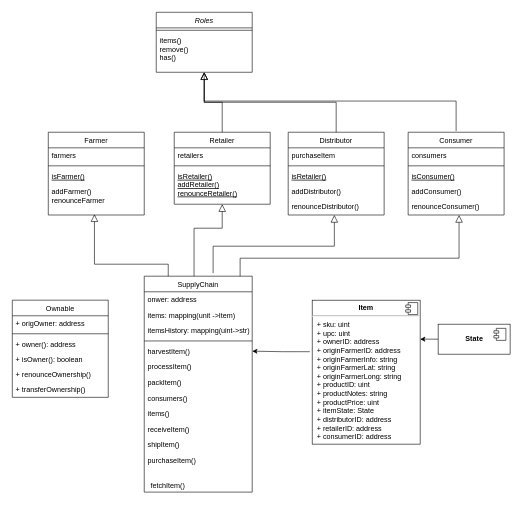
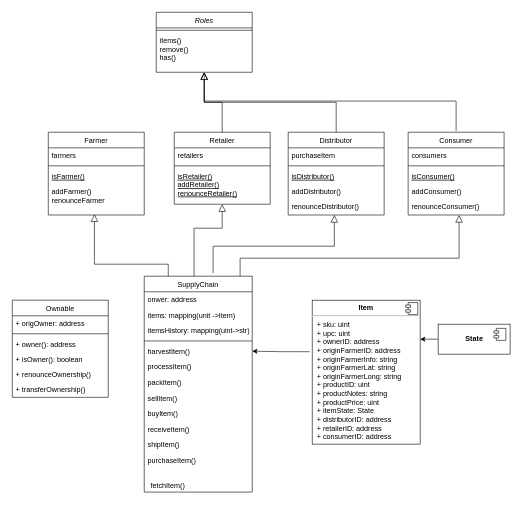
- <mxCell id="31" value="isRetailer()" style="text;align=left;verticalAlign=top;spacingLeft=4;spacingRight=4;overflow=hidden;rotatable=0;points=[[0,0.5],[1,0.5]];portConstraint=eastwest;fontStyle=4" parent="28" vertex="1"><mxGeometry y="60" width="160" height="26" as="geometry" /></mxCell>
+ <mxCell id="31" value="isDistributor()" style="text;align=left;verticalAlign=top;spacingLeft=4;spacingRight=4;overflow=hidden;rotatable=0;points=[[0,0.5],[1,0.5]];portConstraint=eastwest;fontStyle=4" parent="28" vertex="1"><mxGeometry y="60" width="160" height="26" as="geometry" /></mxCell>
- <mxCell id="23" value="consumers()" style="text;align=left;verticalAlign=top;spacingLeft=4;spacingRight=4;overflow=hidden;rotatable=0;points=[[0,0.5],[1,0.5]];portConstraint=eastwest;" parent="15" vertex="1"><mxGeometry y="190" width="180" height="26" as="geometry" /></mxCell>
+ <mxCell id="23" value="sellItem()" style="text;align=left;verticalAlign=top;spacingLeft=4;spacingRight=4;overflow=hidden;rotatable=0;points=[[0,0.5],[1,0.5]];portConstraint=eastwest;" parent="15" vertex="1"><mxGeometry y="190" width="180" height="26" as="geometry" /></mxCell>
- <mxCell id="24" value="items()" style="text;align=left;verticalAlign=top;spacingLeft=4;spacingRight=4;overflow=hidden;rotatable=0;points=[[0,0.5],[1,0.5]];portConstraint=eastwest;" parent="15" vertex="1"><mxGeometry y="216" width="180" height="26" as="geometry" /></mxCell>
+ <mxCell id="24" value="buyItem()" style="text;align=left;verticalAlign=top;spacingLeft=4;spacingRight=4;overflow=hidden;rotatable=0;points=[[0,0.5],[1,0.5]];portConstraint=eastwest;" parent="15" vertex="1"><mxGeometry y="216" width="180" height="26" as="geometry" /></mxCell>
